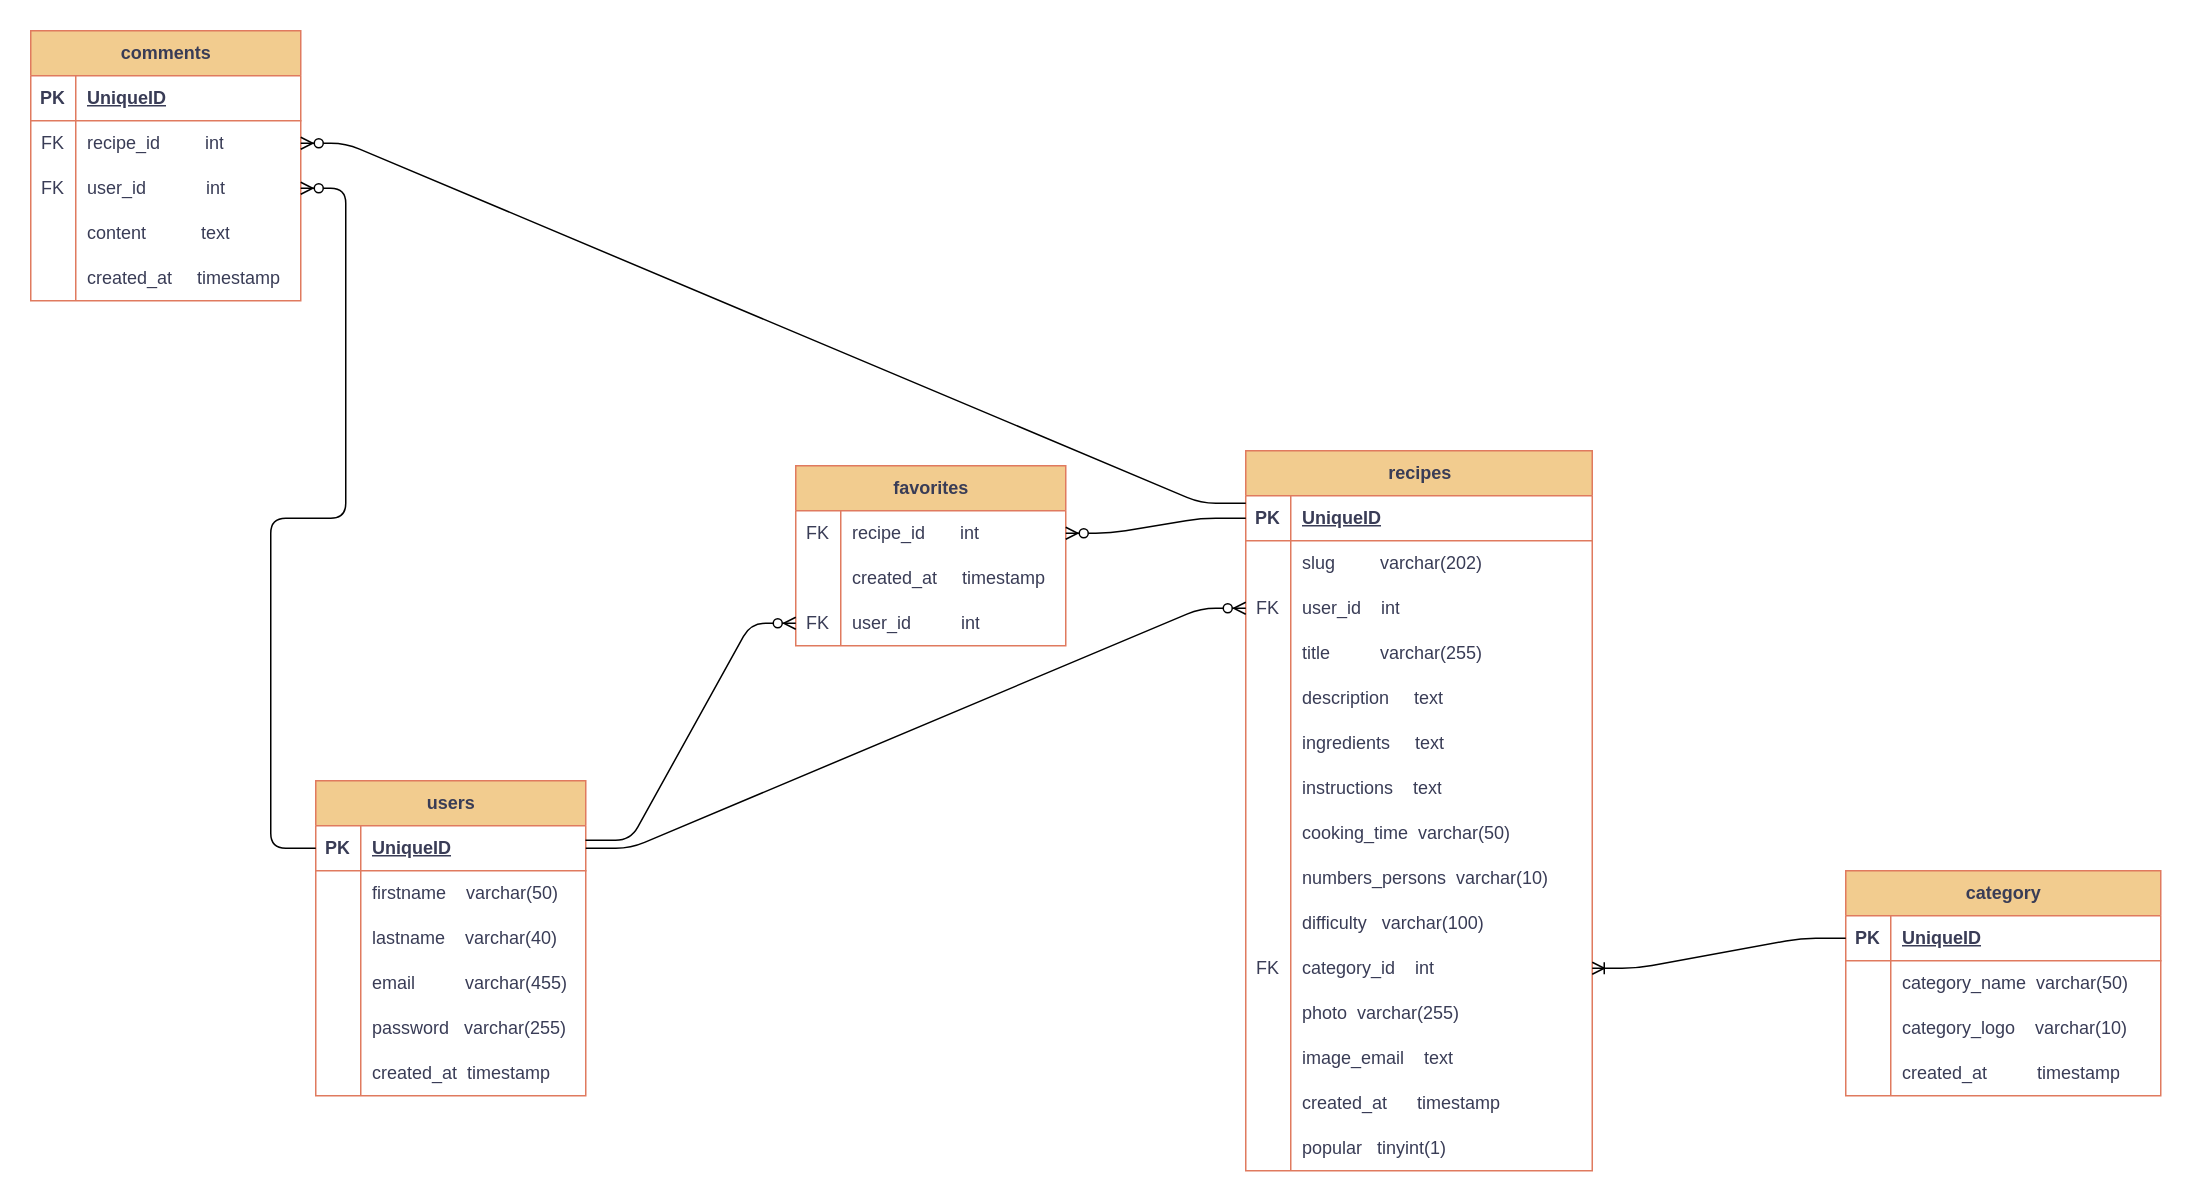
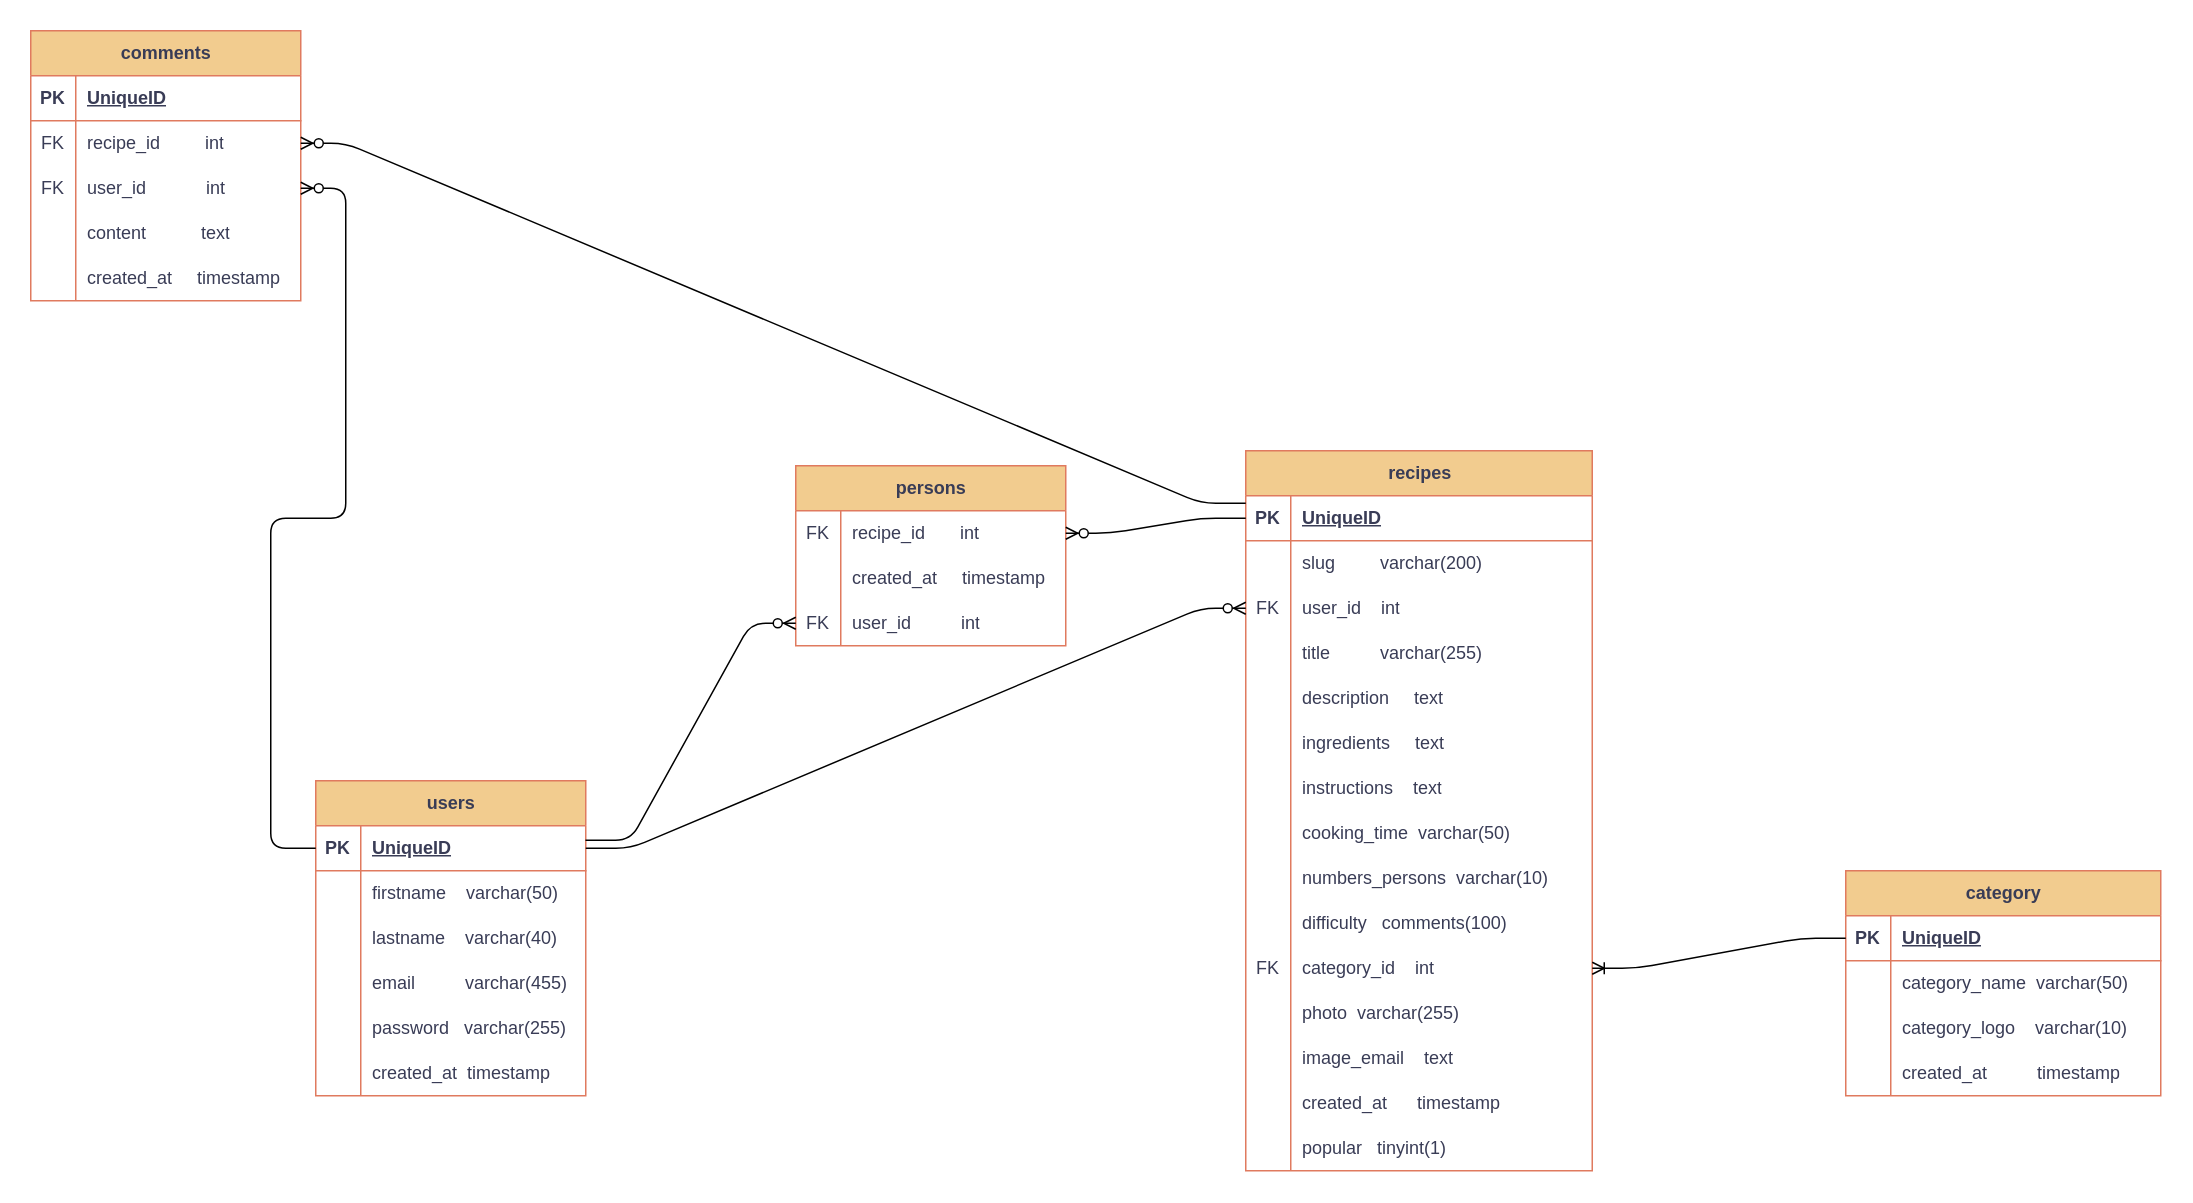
- <mxCell id="37" value="favorites" style="shape=table;startSize=30;container=1;collapsible=1;childLayout=tableLayout;fixedRows=1;rowLines=0;fontStyle=1;align=center;resizeLast=1;html=1;strokeColor=#E07A5F;fontColor=#393C56;fillColor=#F2CC8F;" parent="1" vertex="1"><mxGeometry x="530" y="310" width="180" height="120" as="geometry" /></mxCell>
+ <mxCell id="37" value="persons" style="shape=table;startSize=30;container=1;collapsible=1;childLayout=tableLayout;fixedRows=1;rowLines=0;fontStyle=1;align=center;resizeLast=1;html=1;strokeColor=#E07A5F;fontColor=#393C56;fillColor=#F2CC8F;" parent="1" vertex="1"><mxGeometry x="530" y="310" width="180" height="120" as="geometry" /></mxCell>
- <mxCell id="53" value="slug&amp;nbsp; &amp;nbsp; &amp;nbsp; &amp;nbsp; &amp;nbsp;varchar(202)" style="shape=partialRectangle;connectable=0;fillColor=none;top=0;left=0;bottom=0;right=0;align=left;spacingLeft=6;overflow=hidden;whiteSpace=wrap;html=1;strokeColor=#E07A5F;fontColor=#393C56;" parent="51" vertex="1"><mxGeometry x="30" width="201" height="30" as="geometry"><mxRectangle width="201" height="30" as="alternateBounds" /></mxGeometry></mxCell>
+ <mxCell id="53" value="slug&amp;nbsp; &amp;nbsp; &amp;nbsp; &amp;nbsp; &amp;nbsp;varchar(200)" style="shape=partialRectangle;connectable=0;fillColor=none;top=0;left=0;bottom=0;right=0;align=left;spacingLeft=6;overflow=hidden;whiteSpace=wrap;html=1;strokeColor=#E07A5F;fontColor=#393C56;" parent="51" vertex="1"><mxGeometry x="30" width="201" height="30" as="geometry"><mxRectangle width="201" height="30" as="alternateBounds" /></mxGeometry></mxCell>
- <mxCell id="77" value="difficulty&amp;nbsp; &amp;nbsp;varchar(100)" style="shape=partialRectangle;connectable=0;fillColor=none;top=0;left=0;bottom=0;right=0;align=left;spacingLeft=6;overflow=hidden;whiteSpace=wrap;html=1;strokeColor=#E07A5F;fontColor=#393C56;" parent="75" vertex="1"><mxGeometry x="30" width="201" height="30" as="geometry"><mxRectangle width="201" height="30" as="alternateBounds" /></mxGeometry></mxCell>
+ <mxCell id="77" value="difficulty&amp;nbsp; &amp;nbsp;comments(100)" style="shape=partialRectangle;connectable=0;fillColor=none;top=0;left=0;bottom=0;right=0;align=left;spacingLeft=6;overflow=hidden;whiteSpace=wrap;html=1;strokeColor=#E07A5F;fontColor=#393C56;" parent="75" vertex="1"><mxGeometry x="30" width="201" height="30" as="geometry"><mxRectangle width="201" height="30" as="alternateBounds" /></mxGeometry></mxCell>
